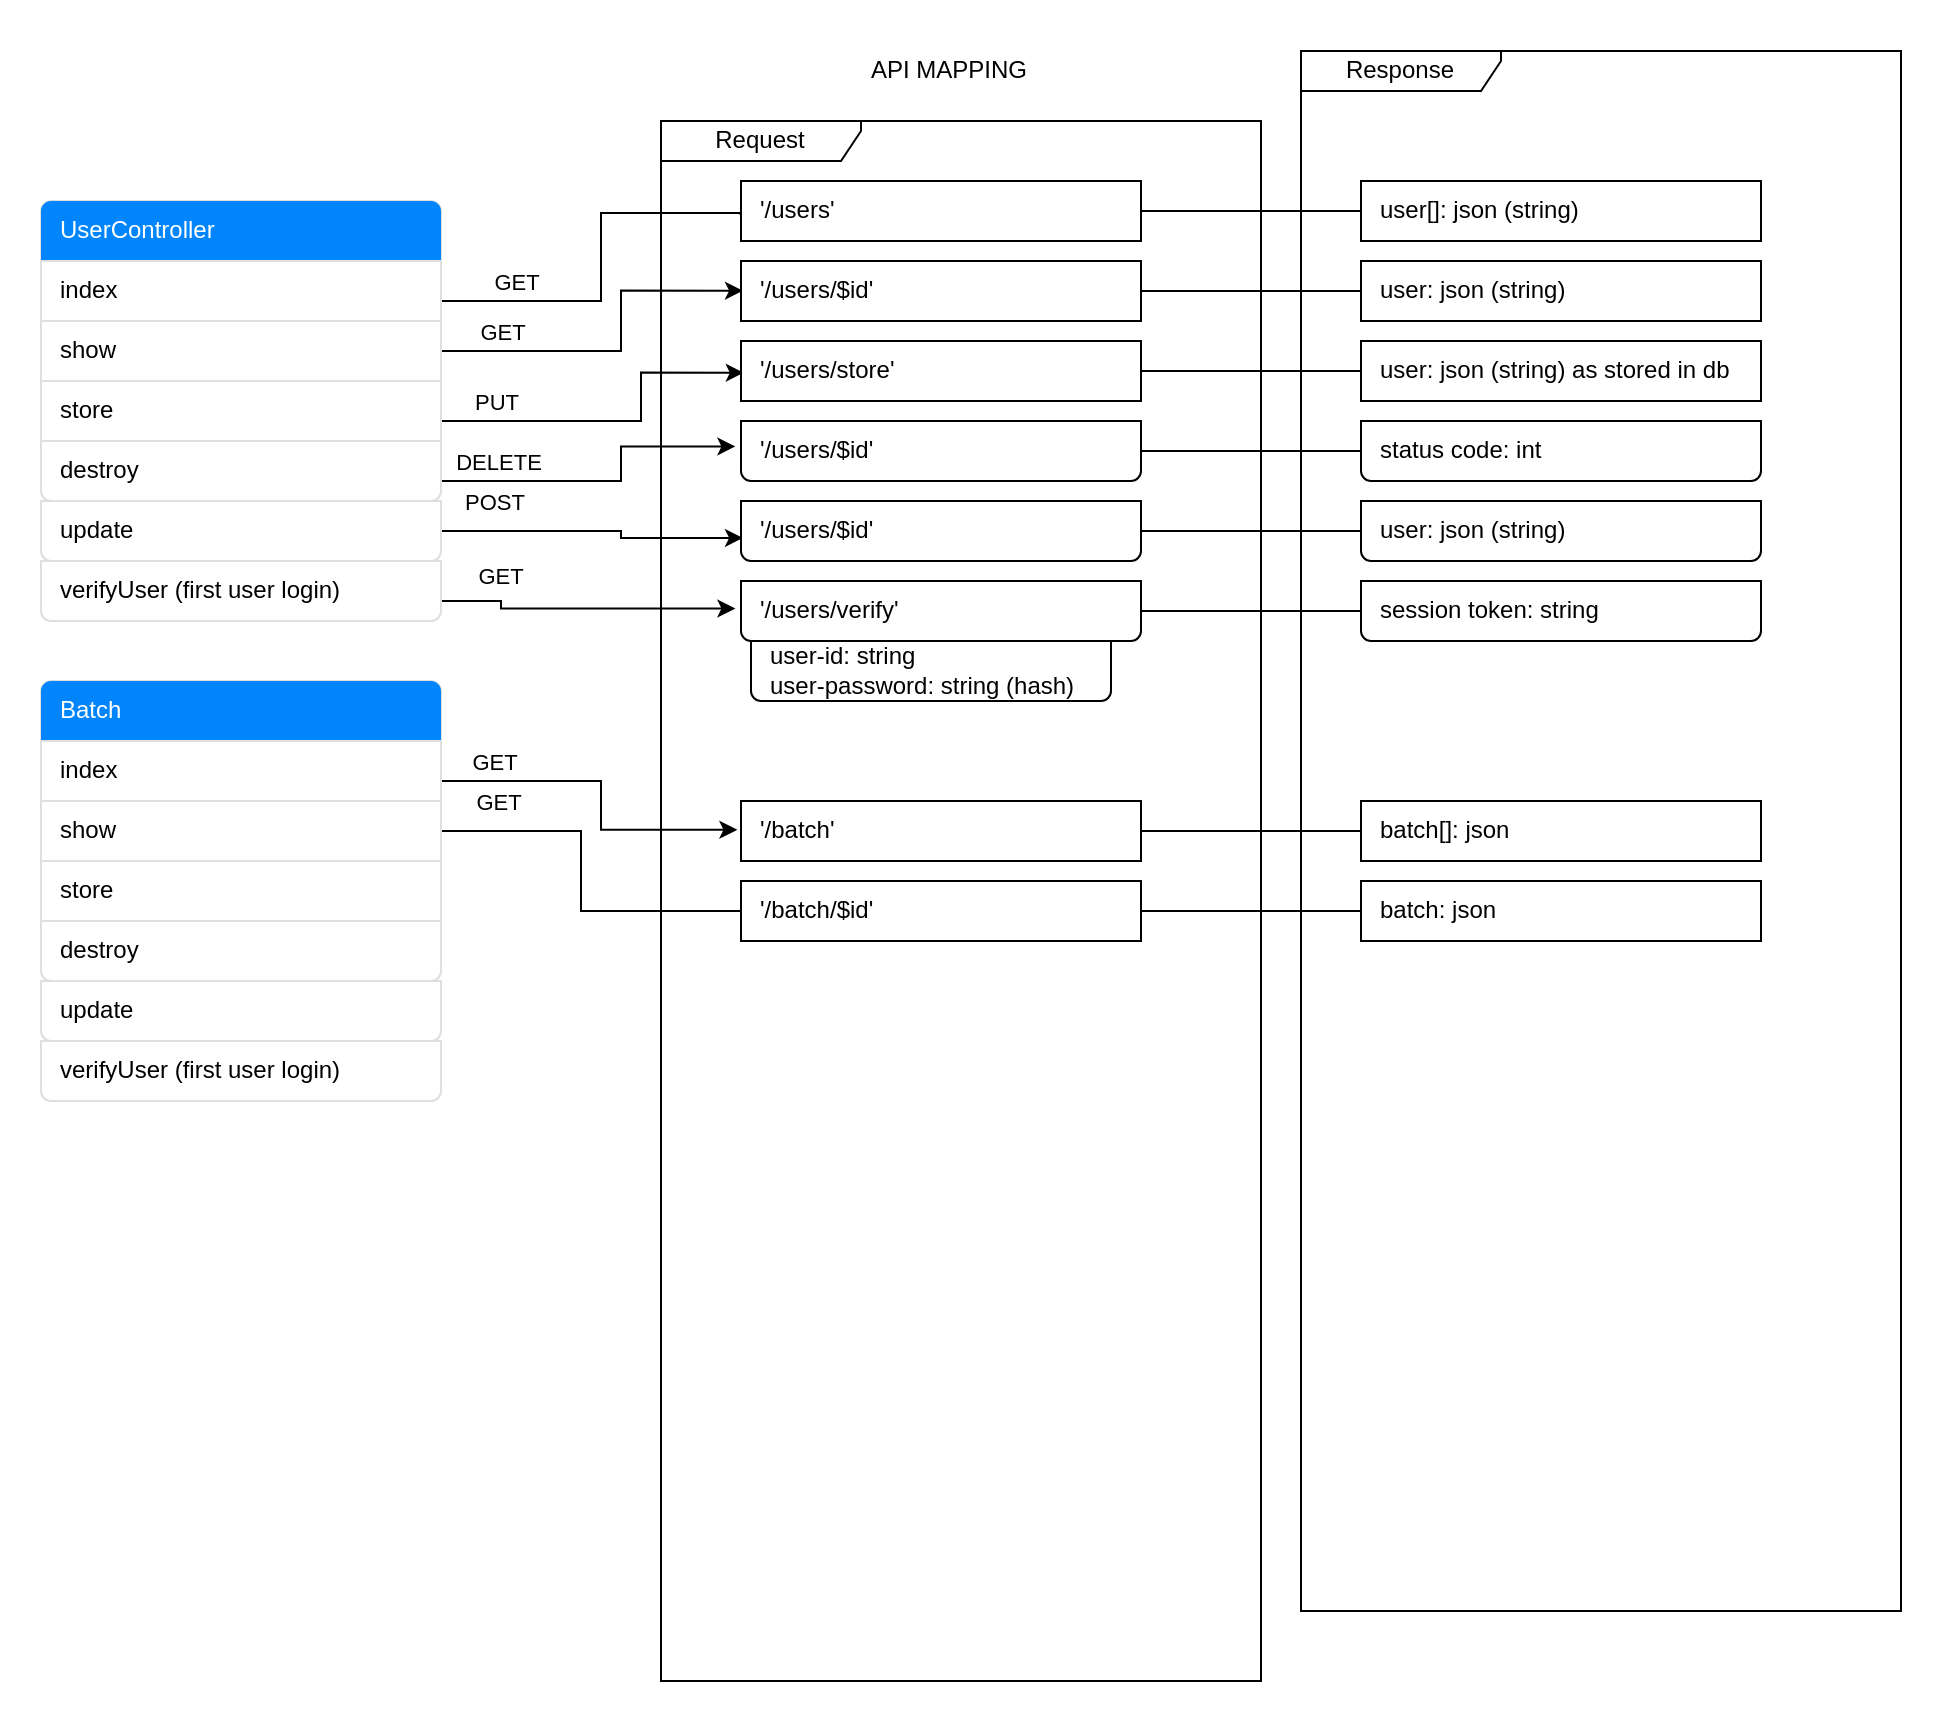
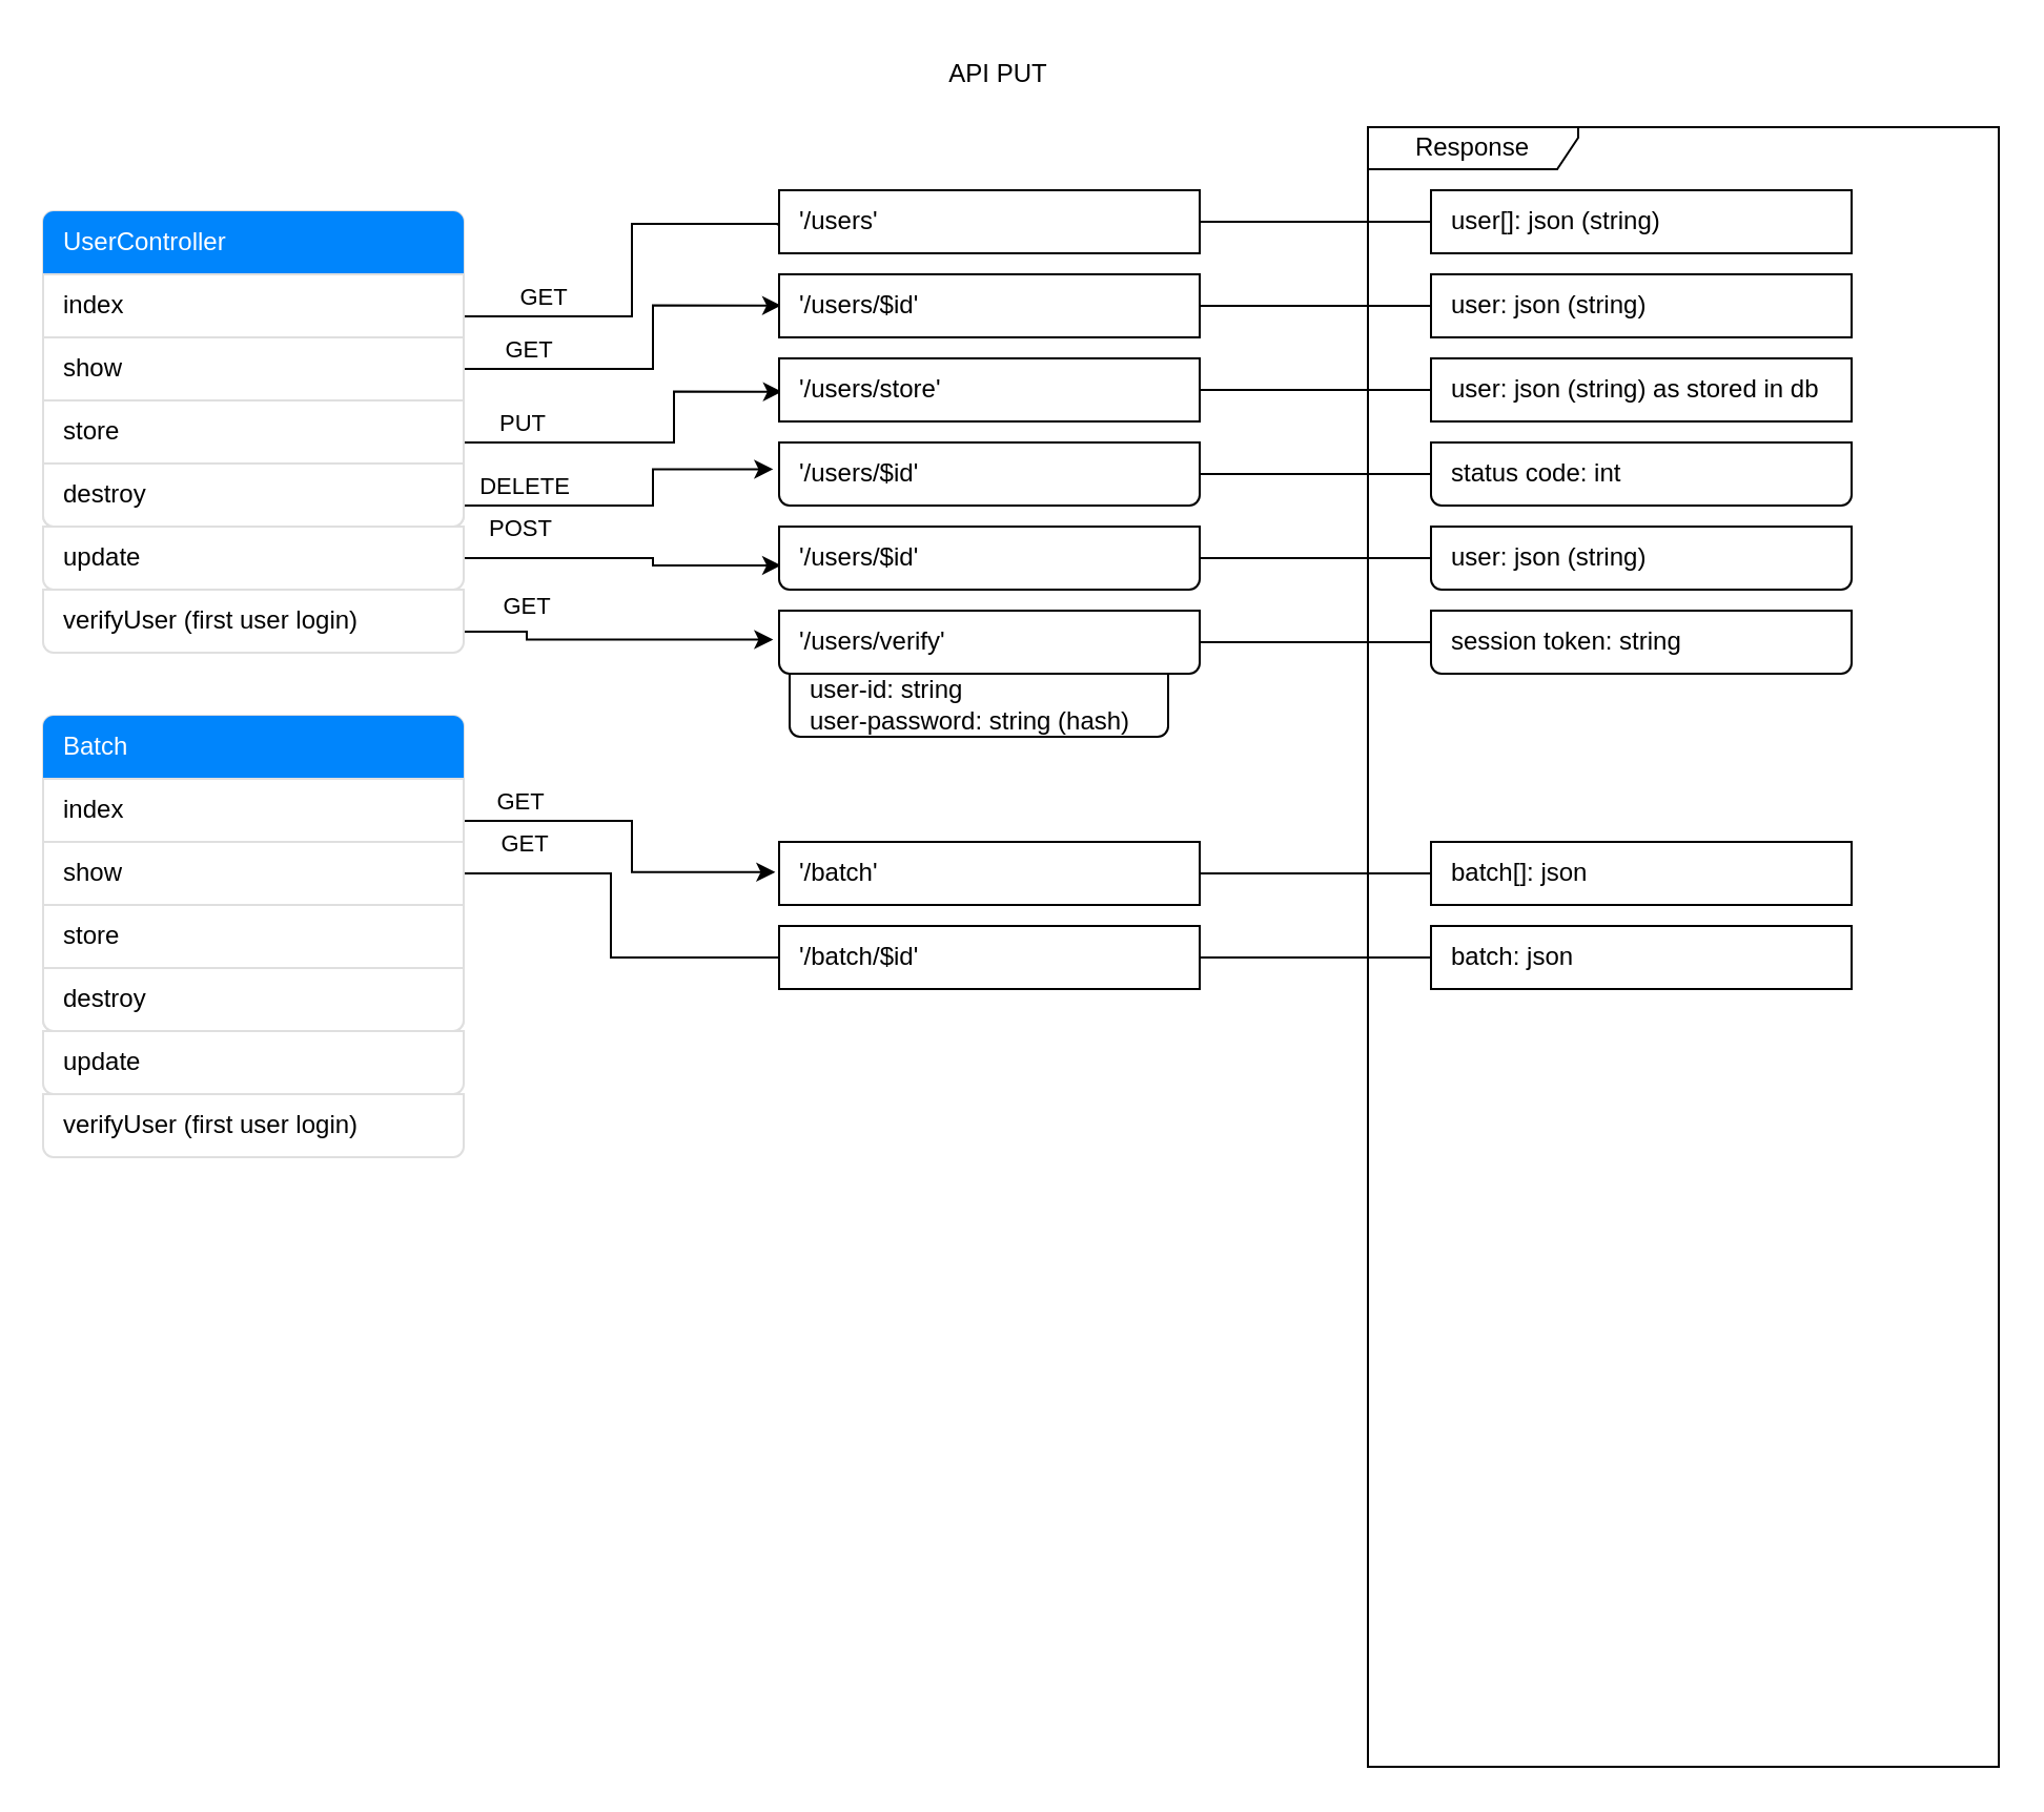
- <mxCell id="37" value="API MAPPING" style="text;html=1;align=center;verticalAlign=middle;resizable=0;points=[];autosize=1;strokeColor=none;fillColor=none;" vertex="1" parent="1"><mxGeometry x="424" y="20" width="100" height="30" as="geometry" /></mxCell>
+ <mxCell id="37" value="API PUT" style="text;html=1;align=center;verticalAlign=middle;resizable=0;points=[];autosize=1;strokeColor=none;fillColor=none;" vertex="1" parent="1"><mxGeometry x="424" y="20" width="100" height="30" as="geometry" /></mxCell>
- <mxCell id="36" value="Response" style="shape=umlFrame;whiteSpace=wrap;html=1;width=100;height=20;" vertex="1" parent="1"><mxGeometry x="650" y="25" width="300" height="780" as="geometry" /></mxCell>
+ <mxCell id="36" value="Response" style="shape=umlFrame;whiteSpace=wrap;html=1;width=100;height=20;" vertex="1" parent="1"><mxGeometry x="650" y="60" width="300" height="780" as="geometry" /></mxCell>
- <mxCell id="2" value="Request" style="shape=umlFrame;whiteSpace=wrap;html=1;width=100;height=20;" vertex="1" parent="1"><mxGeometry x="330" y="60" width="300" height="780" as="geometry" /></mxCell>
